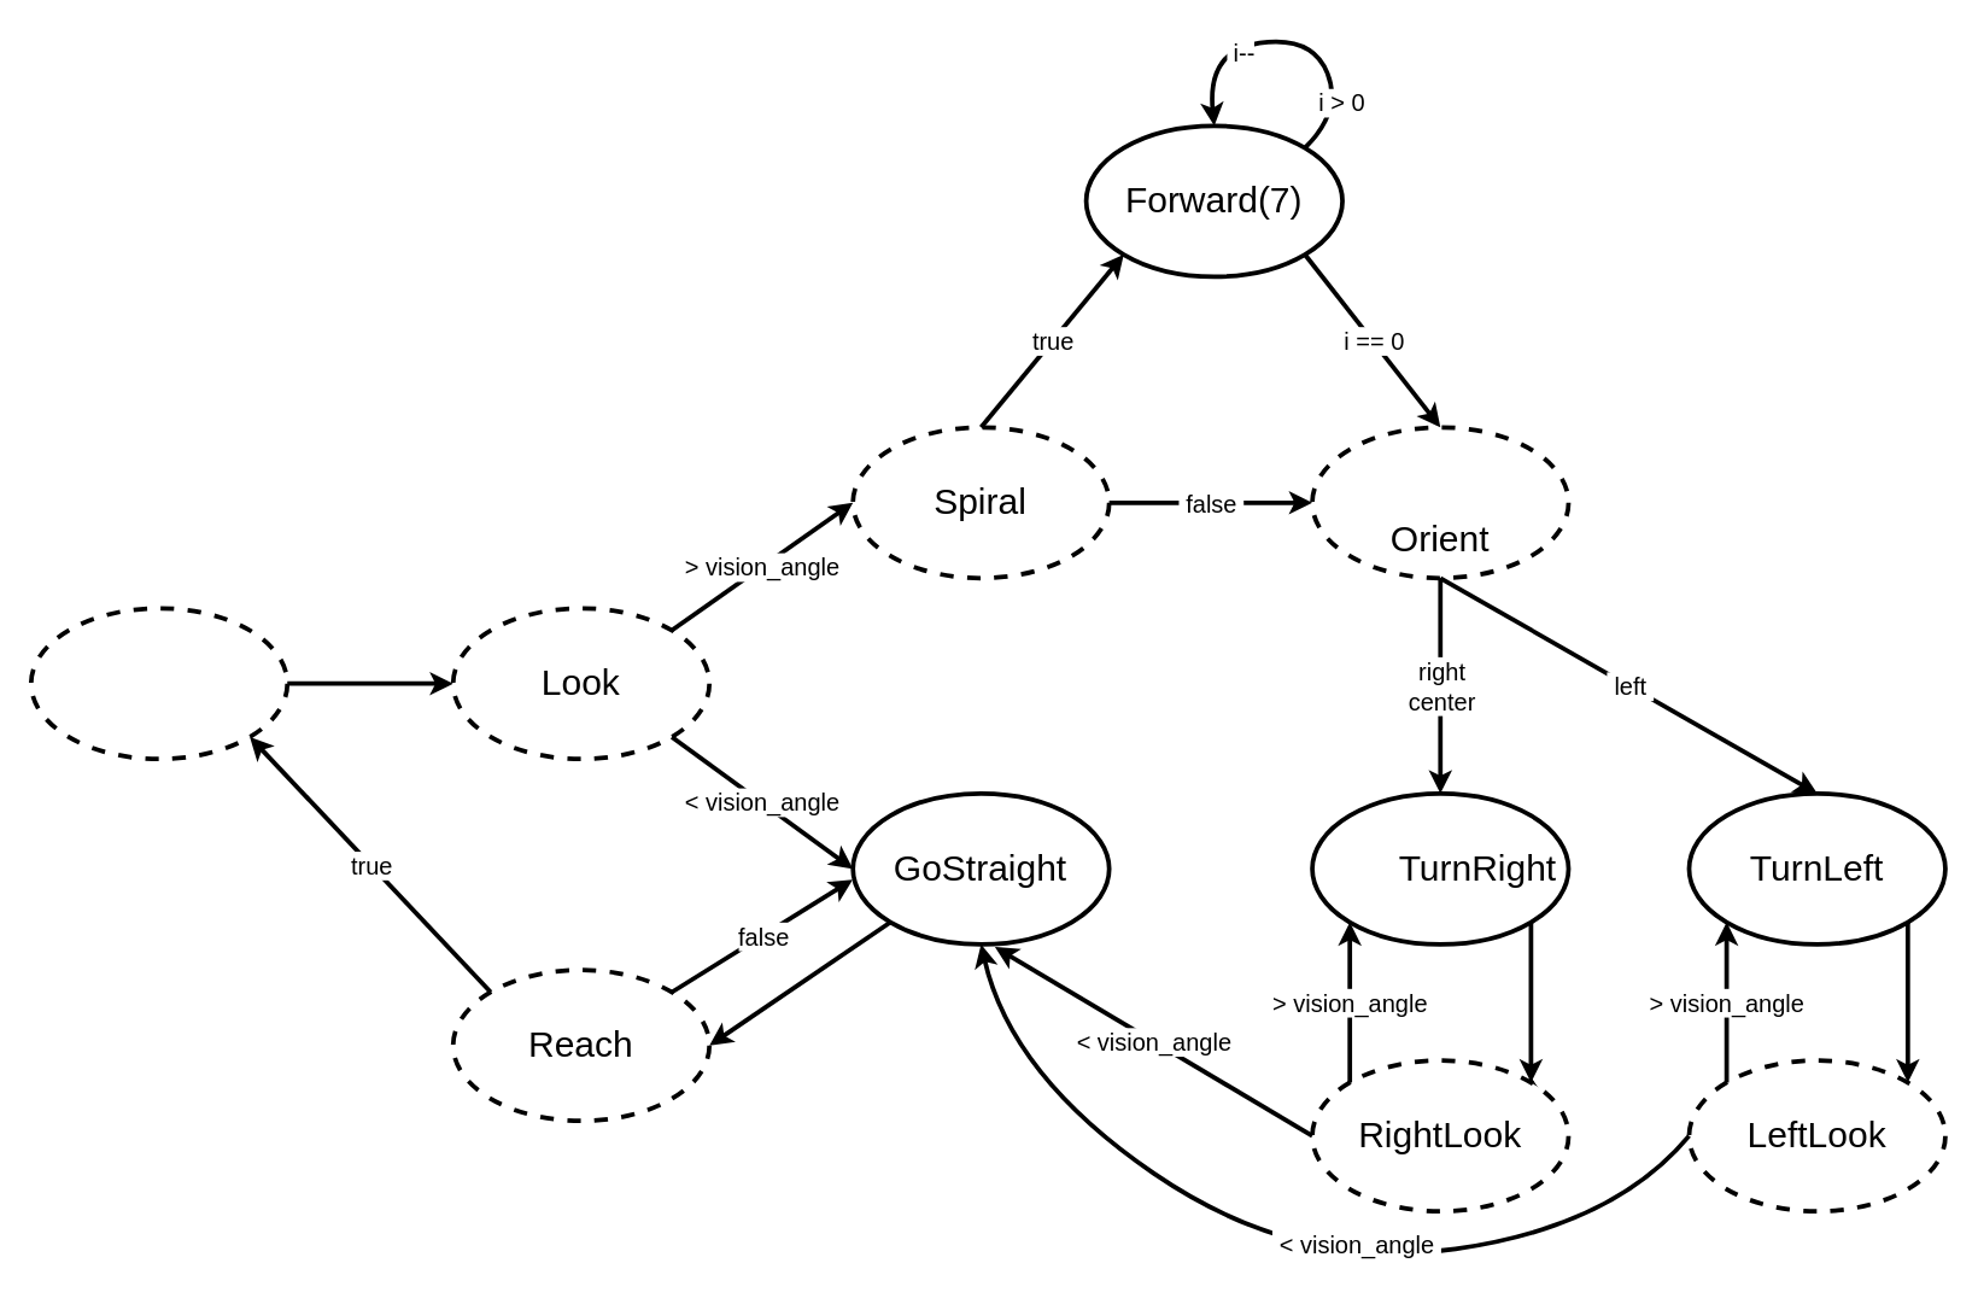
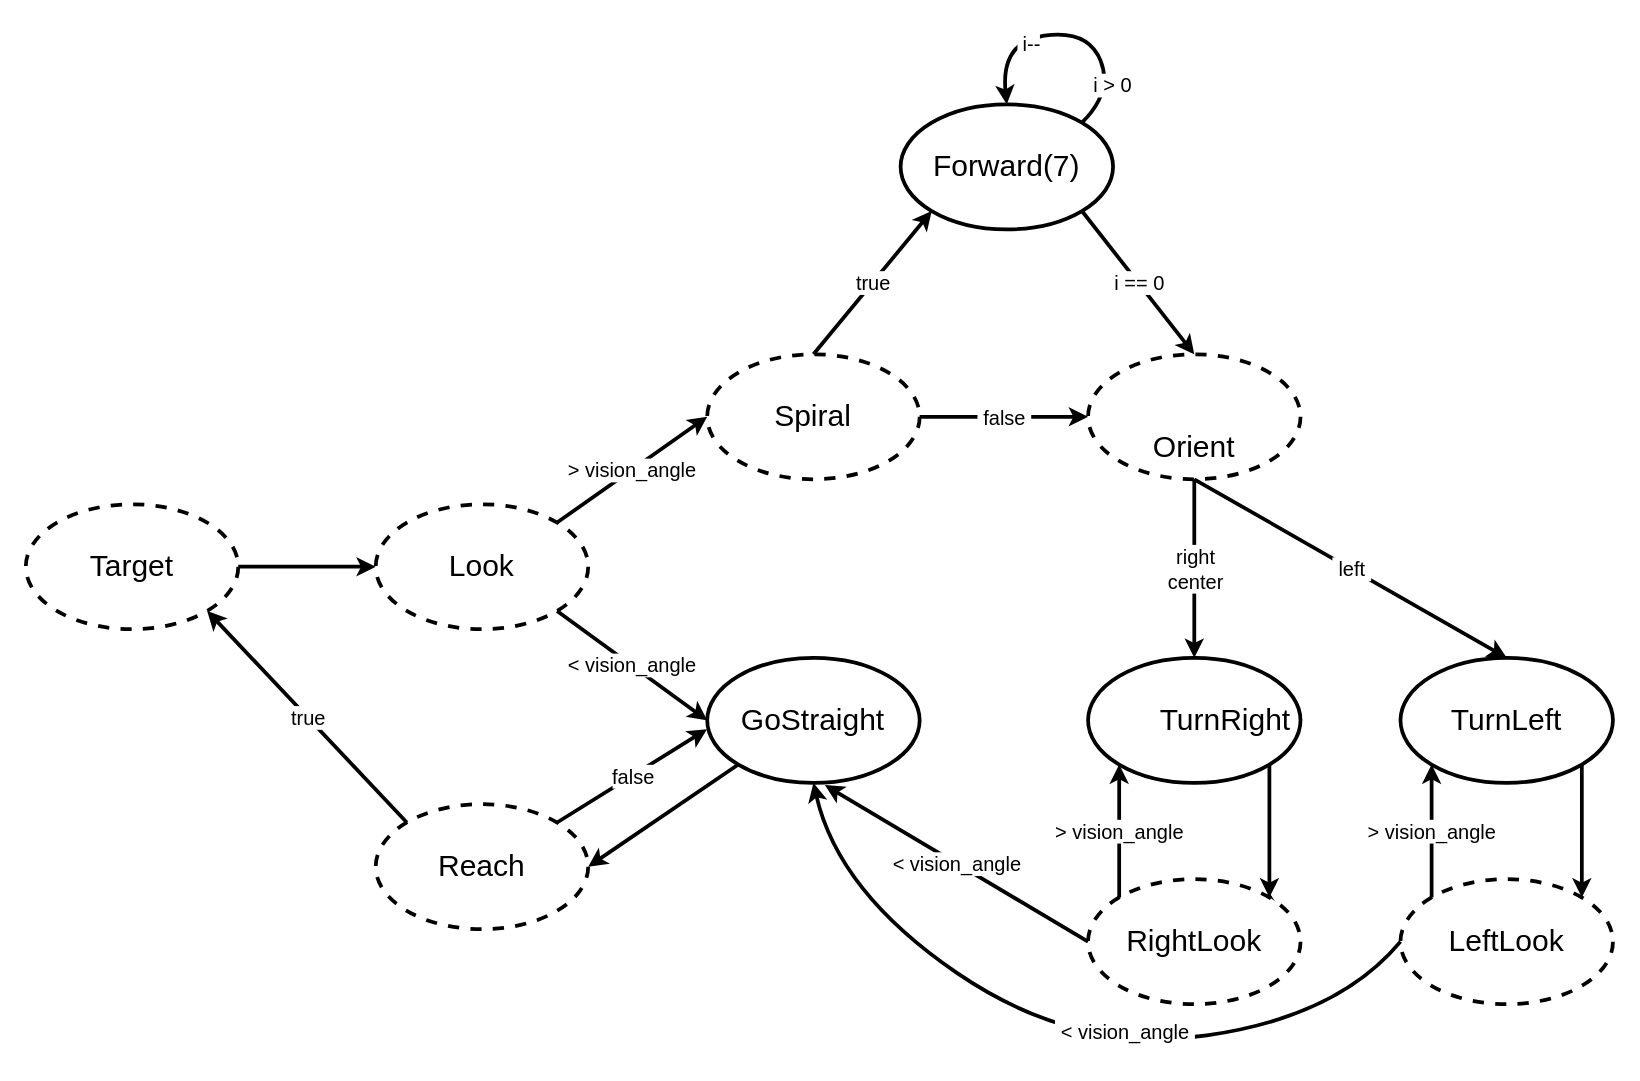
+ <mxCell id="5" value="&lt;font style=&quot;font-size: 24px;&quot;&gt;Target&lt;/font&gt;" style="text;html=1;align=center;verticalAlign=middle;whiteSpace=wrap;rounded=0;" vertex="1" parent="1"><mxGeometry x="75" y="438" width="60" height="30" as="geometry" /></mxCell>
